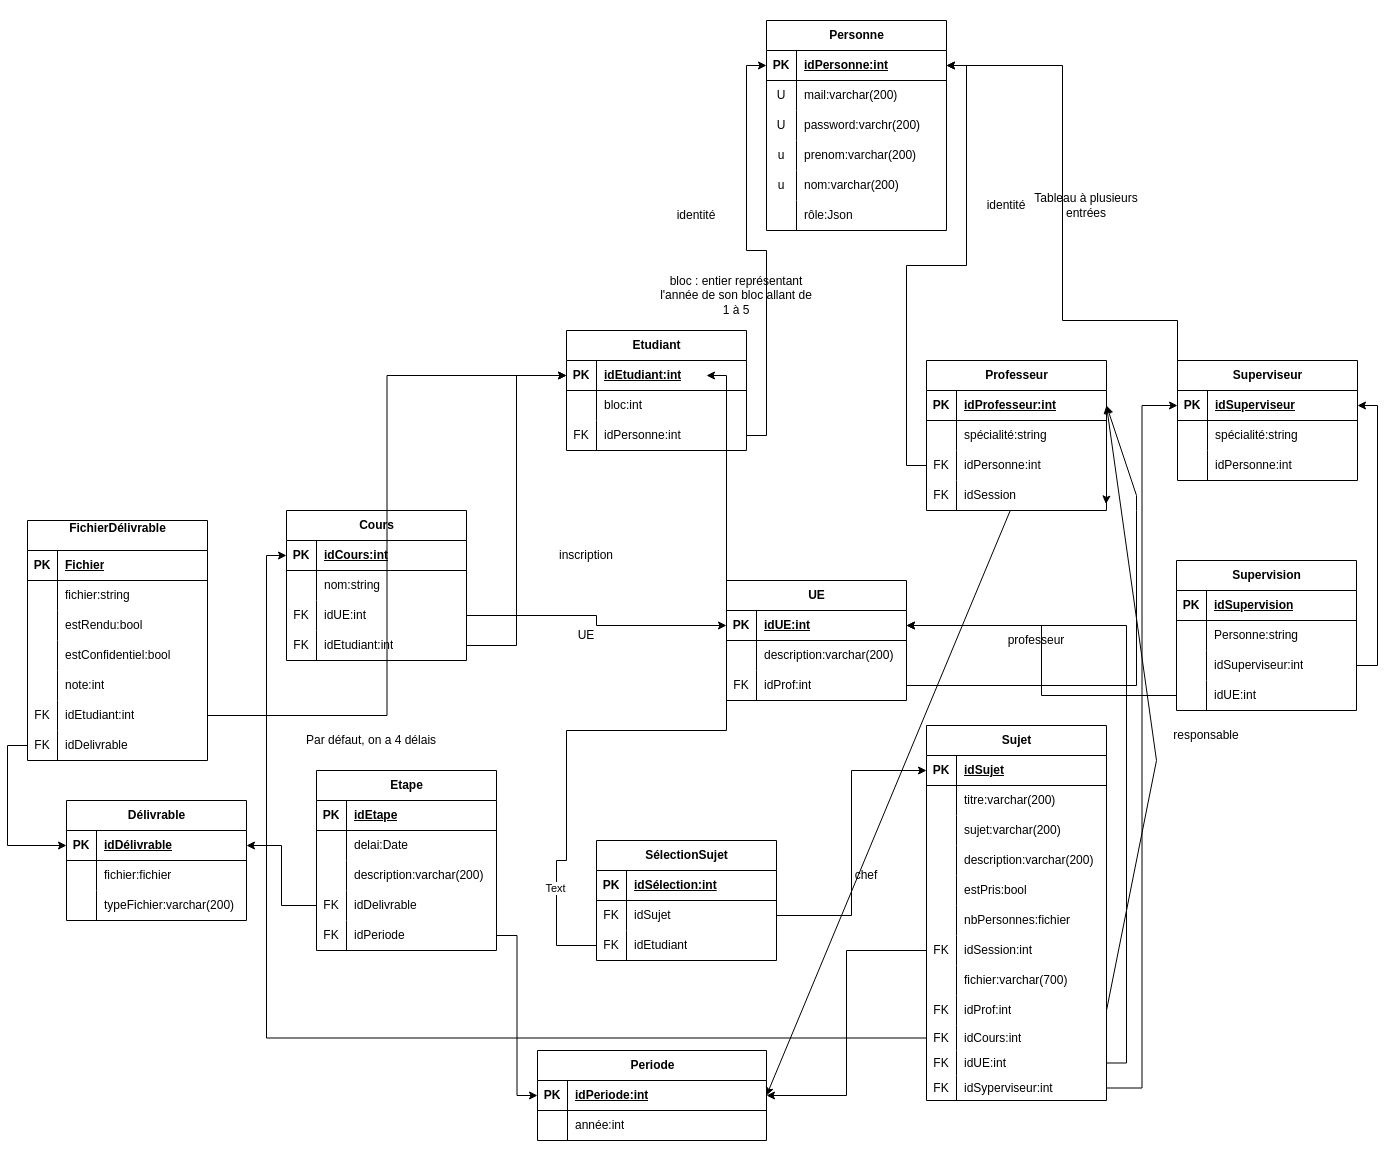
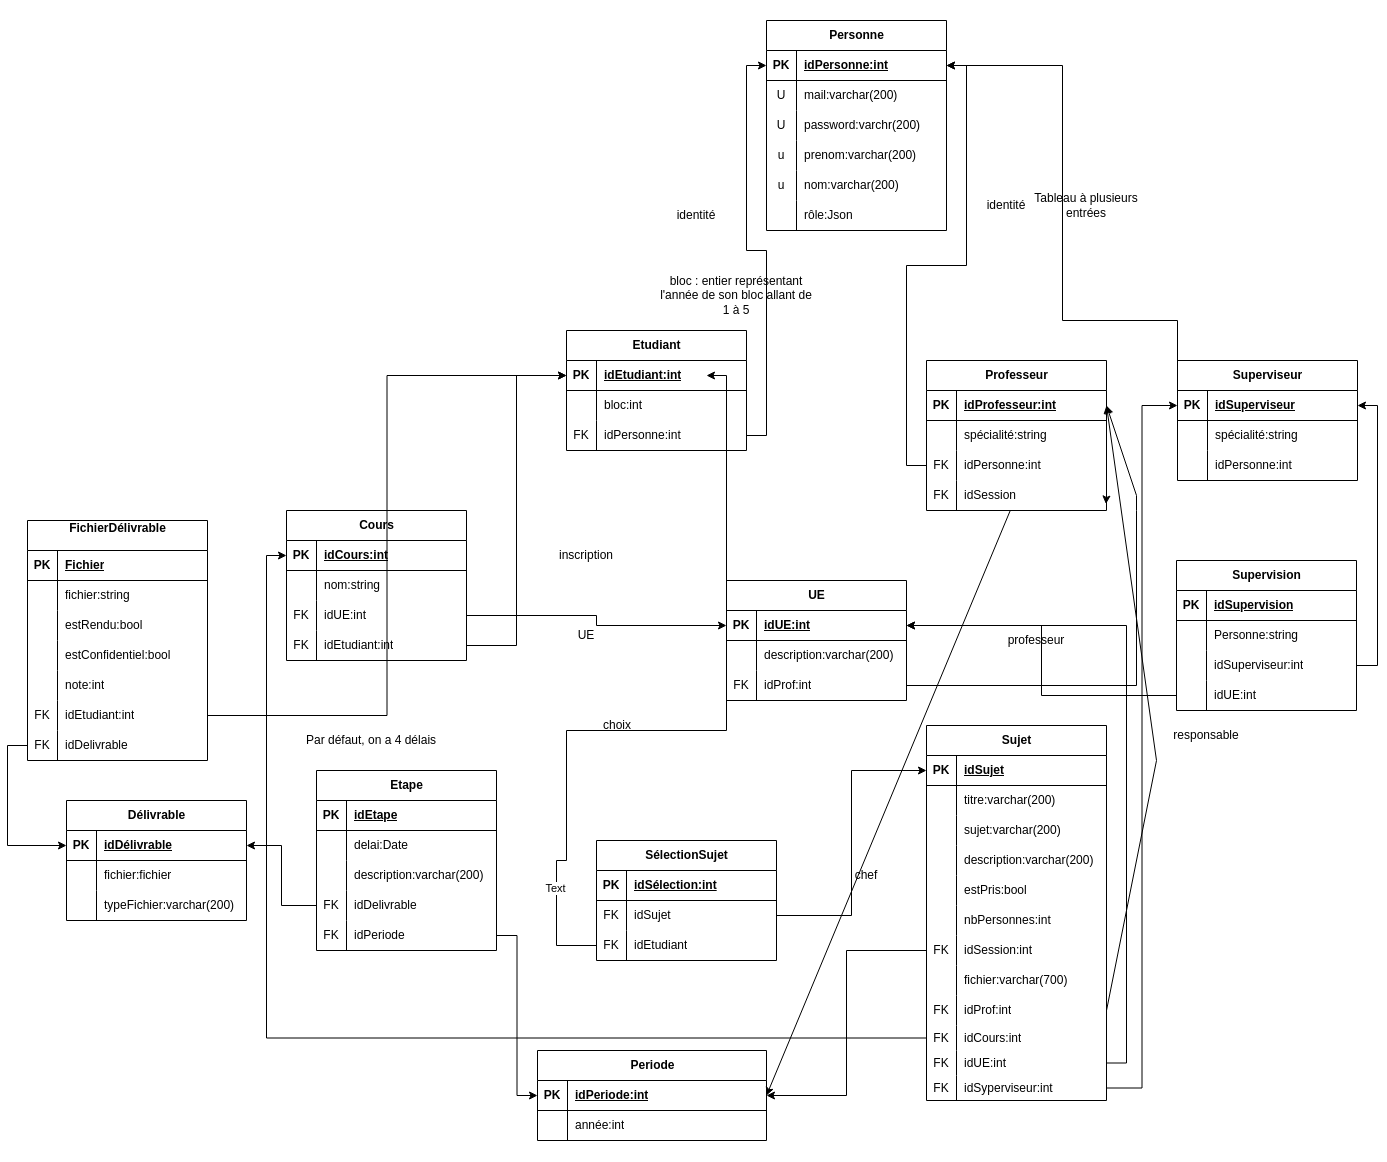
+ <mxCell id="102" value="choix" style="text;html=1;align=center;verticalAlign=middle;whiteSpace=wrap;rounded=0;" parent="1" vertex="1"><mxGeometry x="580" y="710" width="60" height="30" as="geometry" /></mxCell>
- <mxCell id="20" value="nbPersonnes:fichier" style="shape=partialRectangle;connectable=0;fillColor=none;top=0;left=0;bottom=0;right=0;align=left;spacingLeft=6;overflow=hidden;whiteSpace=wrap;html=1;" vertex="1" parent="18"><mxGeometry x="30" width="150" height="30" as="geometry"><mxRectangle width="150" height="30" as="alternateBounds" /></mxGeometry></mxCell>
+ <mxCell id="20" value="nbPersonnes:int" style="shape=partialRectangle;connectable=0;fillColor=none;top=0;left=0;bottom=0;right=0;align=left;spacingLeft=6;overflow=hidden;whiteSpace=wrap;html=1;" vertex="1" parent="18"><mxGeometry x="30" width="150" height="30" as="geometry"><mxRectangle width="150" height="30" as="alternateBounds" /></mxGeometry></mxCell>
